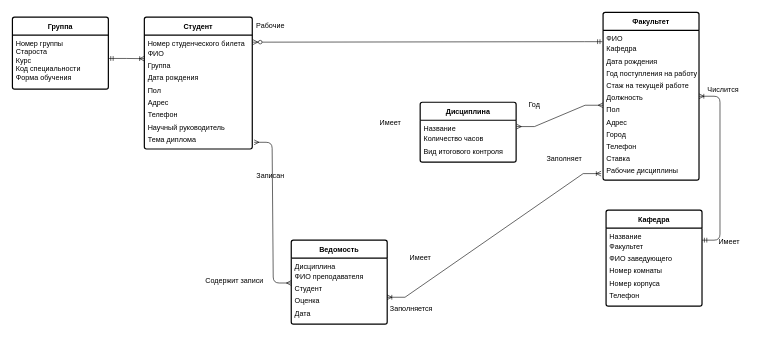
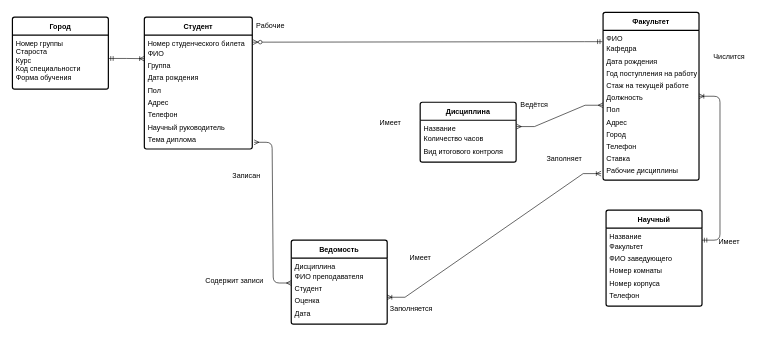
- <mxCell id="27" value="&lt;font size=&quot;1&quot; style=&quot;&quot;&gt;&lt;b style=&quot;font-size: 12px;&quot;&gt;Группа&lt;/b&gt;&lt;/font&gt;" style="swimlane;childLayout=stackLayout;horizontal=1;startSize=30;horizontalStack=0;rounded=1;fontSize=14;fontStyle=0;strokeWidth=2;resizeParent=0;resizeLast=1;shadow=0;dashed=0;align=center;arcSize=4;whiteSpace=wrap;html=1;" parent="1" vertex="1"><mxGeometry x="20" y="28" width="160" height="120" as="geometry" /></mxCell>
+ <mxCell id="27" value="&lt;font size=&quot;1&quot; style=&quot;&quot;&gt;&lt;b style=&quot;font-size: 12px;&quot;&gt;Город&lt;/b&gt;&lt;/font&gt;" style="swimlane;childLayout=stackLayout;horizontal=1;startSize=30;horizontalStack=0;rounded=1;fontSize=14;fontStyle=0;strokeWidth=2;resizeParent=0;resizeLast=1;shadow=0;dashed=0;align=center;arcSize=4;whiteSpace=wrap;html=1;" parent="1" vertex="1"><mxGeometry x="20" y="28" width="160" height="120" as="geometry" /></mxCell>
- <mxCell id="18" value="Числится" style="text;html=1;align=center;verticalAlign=middle;resizable=0;points=[];autosize=1;strokeColor=none;fillColor=none;" parent="1" vertex="1"><mxGeometry x="1165" y="135" width="80" height="30" as="geometry" /></mxCell>
+ <mxCell id="18" value="Числится" style="text;html=1;align=center;verticalAlign=middle;resizable=0;points=[];autosize=1;strokeColor=none;fillColor=none;" parent="1" vertex="1"><mxGeometry x="1175" y="80" width="80" height="30" as="geometry" /></mxCell>
- <mxCell id="22" value="Год" style="text;html=1;align=center;verticalAlign=middle;resizable=0;points=[];autosize=1;strokeColor=none;fillColor=none;" parent="1" vertex="1"><mxGeometry x="855" y="160" width="70" height="30" as="geometry" /></mxCell>
+ <mxCell id="22" value="Ведётся" style="text;html=1;align=center;verticalAlign=middle;resizable=0;points=[];autosize=1;strokeColor=none;fillColor=none;" parent="1" vertex="1"><mxGeometry x="855" y="160" width="70" height="30" as="geometry" /></mxCell>
- <mxCell id="15" value="Записан" style="text;html=1;align=center;verticalAlign=middle;resizable=0;points=[];autosize=1;strokeColor=none;fillColor=none;" parent="1" vertex="1"><mxGeometry x="415" y="278" width="70" height="30" as="geometry" /></mxCell>
+ <mxCell id="15" value="Записан" style="text;html=1;align=center;verticalAlign=middle;resizable=0;points=[];autosize=1;strokeColor=none;fillColor=none;" parent="1" vertex="1"><mxGeometry x="375" y="278" width="70" height="30" as="geometry" /></mxCell>
- <mxCell id="4" value="&lt;font style=&quot;font-size: 12px;&quot;&gt;&lt;b&gt;Кафедра&lt;/b&gt;&lt;/font&gt;" style="swimlane;childLayout=stackLayout;horizontal=1;startSize=30;horizontalStack=0;rounded=1;fontSize=14;fontStyle=0;strokeWidth=2;resizeParent=0;resizeLast=1;shadow=0;dashed=0;align=center;arcSize=4;whiteSpace=wrap;html=1;" parent="1" vertex="1"><mxGeometry x="1010" y="350" width="160" height="160" as="geometry" /></mxCell>
+ <mxCell id="4" value="&lt;font style=&quot;font-size: 12px;&quot;&gt;&lt;b&gt;Научный&lt;/b&gt;&lt;/font&gt;" style="swimlane;childLayout=stackLayout;horizontal=1;startSize=30;horizontalStack=0;rounded=1;fontSize=14;fontStyle=0;strokeWidth=2;resizeParent=0;resizeLast=1;shadow=0;dashed=0;align=center;arcSize=4;whiteSpace=wrap;html=1;" parent="1" vertex="1"><mxGeometry x="1010" y="350" width="160" height="160" as="geometry" /></mxCell>
